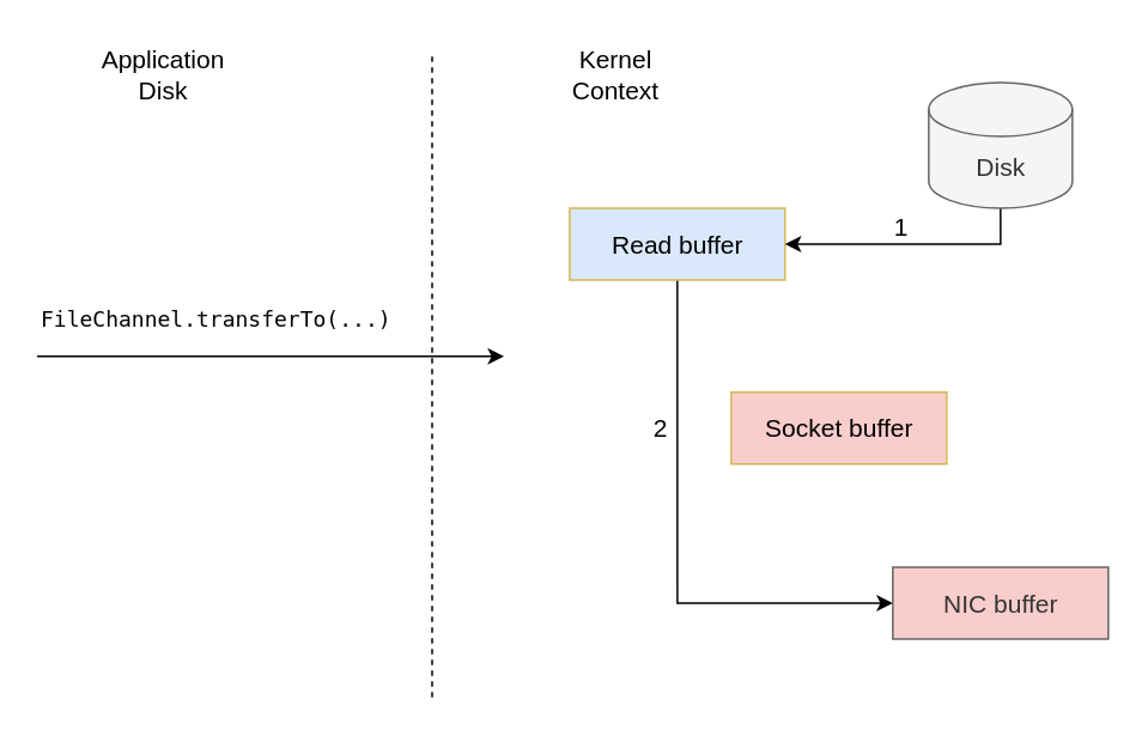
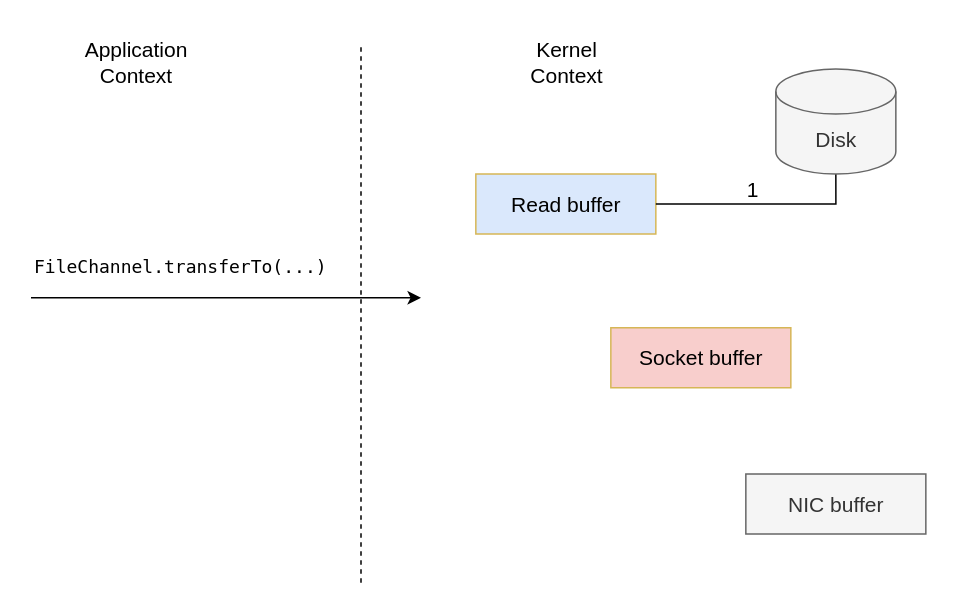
- <mxCell id="3" value="&lt;font style=&quot;font-size: 14px&quot;&gt;Application &lt;br&gt;Disk&lt;/font&gt;" style="text;html=1;align=center;verticalAlign=middle;resizable=0;points=[];autosize=1;" vertex="1" parent="1"><mxGeometry x="50" y="25.5" width="80" height="30" as="geometry" /></mxCell>
+ <mxCell id="3" value="&lt;font style=&quot;font-size: 14px&quot;&gt;Application &lt;br&gt;Context&lt;/font&gt;" style="text;html=1;align=center;verticalAlign=middle;resizable=0;points=[];autosize=1;" vertex="1" parent="1"><mxGeometry x="50" y="25.5" width="80" height="30" as="geometry" /></mxCell>
- <mxCell id="4" value="Kernel&lt;br style=&quot;font-size: 14px;&quot;&gt;Context" style="text;html=1;align=center;verticalAlign=middle;resizable=0;points=[];autosize=1;fontSize=14;" vertex="1" parent="1"><mxGeometry x="311.56" y="20.5" width="60" height="40" as="geometry" /></mxCell>
+ <mxCell id="4" value="Kernel&lt;br style=&quot;font-size: 14px;&quot;&gt;Context" style="text;html=1;align=center;verticalAlign=middle;resizable=0;points=[];autosize=1;fontSize=14;" vertex="1" parent="1"><mxGeometry x="346.56" y="20.5" width="60" height="40" as="geometry" /></mxCell>
- <mxCell id="9" style="edgeStyle=orthogonalEdgeStyle;rounded=0;orthogonalLoop=1;jettySize=auto;html=1;exitX=0.5;exitY=1;exitDx=0;exitDy=0;exitPerimeter=0;fontSize=14;" edge="1" parent="1" source="11" target="7"><mxGeometry relative="1" as="geometry" /></mxCell>
+ <mxCell id="9" style="edgeStyle=orthogonalEdgeStyle;rounded=0;orthogonalLoop=1;jettySize=auto;html=1;exitX=0.5;exitY=1;exitDx=0;exitDy=0;exitPerimeter=0;fontSize=14;endArrow=none;" edge="1" parent="1" source="11" target="7"><mxGeometry relative="1" as="geometry" /></mxCell>
- <mxCell id="5" style="edgeStyle=orthogonalEdgeStyle;rounded=0;orthogonalLoop=1;jettySize=auto;html=1;exitX=0.5;exitY=1;exitDx=0;exitDy=0;entryX=0;entryY=0.5;entryDx=0;entryDy=0;fontSize=12;" edge="1" parent="1" source="7" target="12"><mxGeometry relative="1" as="geometry" /></mxCell>
- <mxCell id="6" value="&lt;font style=&quot;font-size: 14px&quot;&gt;2&lt;/font&gt;" style="edgeLabel;html=1;align=center;verticalAlign=middle;resizable=0;points=[];fontSize=12;" vertex="1" connectable="0" parent="5"><mxGeometry x="-0.214" relative="1" as="geometry"><mxPoint x="-10" y="-35.5" as="offset" /></mxGeometry></mxCell>
- <mxCell id="12" value="NIC buffer" style="rounded=0;whiteSpace=wrap;html=1;fontSize=14;fillColor=#f8cecc;strokeColor=#666666;fontColor=#333333;" vertex="1" parent="1"><mxGeometry x="496.56" y="315.5" width="120" height="40" as="geometry" /></mxCell>
+ <mxCell id="12" value="NIC buffer" style="rounded=0;whiteSpace=wrap;html=1;fontSize=14;fillColor=#f5f5f5;strokeColor=#666666;fontColor=#333333;" vertex="1" parent="1"><mxGeometry x="496.56" y="315.5" width="120" height="40" as="geometry" /></mxCell>
